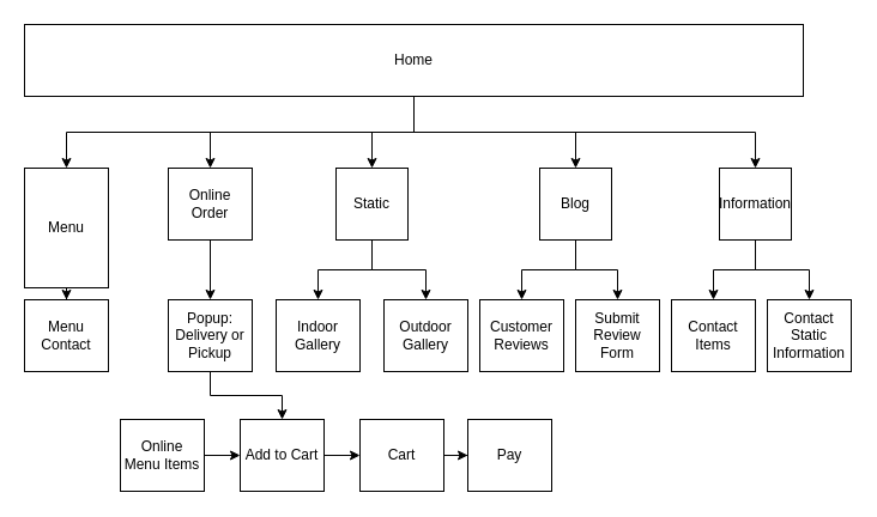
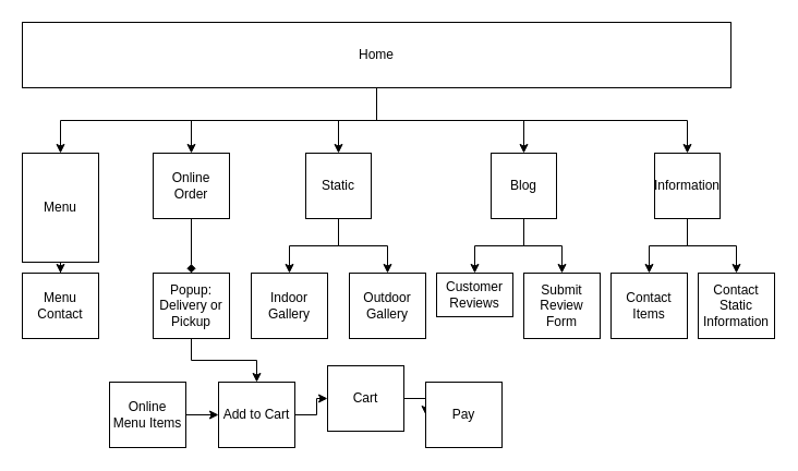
- <mxCell id="10" style="edgeStyle=orthogonalEdgeStyle;rounded=0;orthogonalLoop=1;jettySize=auto;html=1;entryX=0.5;entryY=0;entryDx=0;entryDy=0;" edge="1" parent="1" source="11" target="25"><mxGeometry relative="1" as="geometry" /></mxCell>
+ <mxCell id="10" style="edgeStyle=orthogonalEdgeStyle;rounded=0;orthogonalLoop=1;jettySize=auto;html=1;entryX=0.5;entryY=0;entryDx=0;entryDy=0;endArrow=diamond;" edge="1" parent="1" source="11" target="25"><mxGeometry relative="1" as="geometry" /></mxCell>
- <mxCell id="33" value="Customer Reviews" style="rounded=0;whiteSpace=wrap;html=1;" vertex="1" parent="1"><mxGeometry x="400" y="250" width="70" height="60" as="geometry" /></mxCell>
+ <mxCell id="33" value="Customer Reviews" style="rounded=0;whiteSpace=wrap;html=1;" vertex="1" parent="1"><mxGeometry x="400" y="250" width="70" height="40" as="geometry" /></mxCell>
- <mxCell id="31" value="Cart" style="rounded=0;whiteSpace=wrap;html=1;" vertex="1" parent="1"><mxGeometry x="300" y="350" width="70" height="60" as="geometry" /></mxCell>
+ <mxCell id="31" value="Cart" style="rounded=0;whiteSpace=wrap;html=1;" vertex="1" parent="1"><mxGeometry x="300" y="335" width="70" height="60" as="geometry" /></mxCell>
